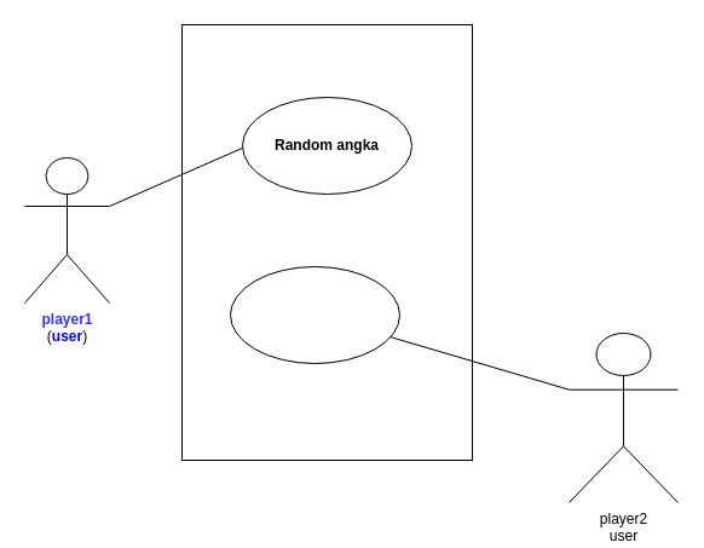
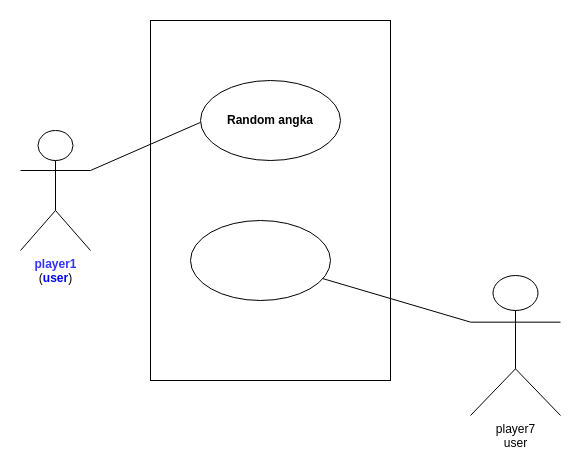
- <mxCell id="7" value="player2&lt;br&gt;user" style="shape=umlActor;verticalLabelPosition=bottom;verticalAlign=top;html=1;outlineConnect=0;" vertex="1" parent="1"><mxGeometry x="470" y="275" width="90" height="140" as="geometry" /></mxCell>
+ <mxCell id="7" value="player7&lt;br&gt;user" style="shape=umlActor;verticalLabelPosition=bottom;verticalAlign=top;html=1;outlineConnect=0;" vertex="1" parent="1"><mxGeometry x="470" y="275" width="90" height="140" as="geometry" /></mxCell>
